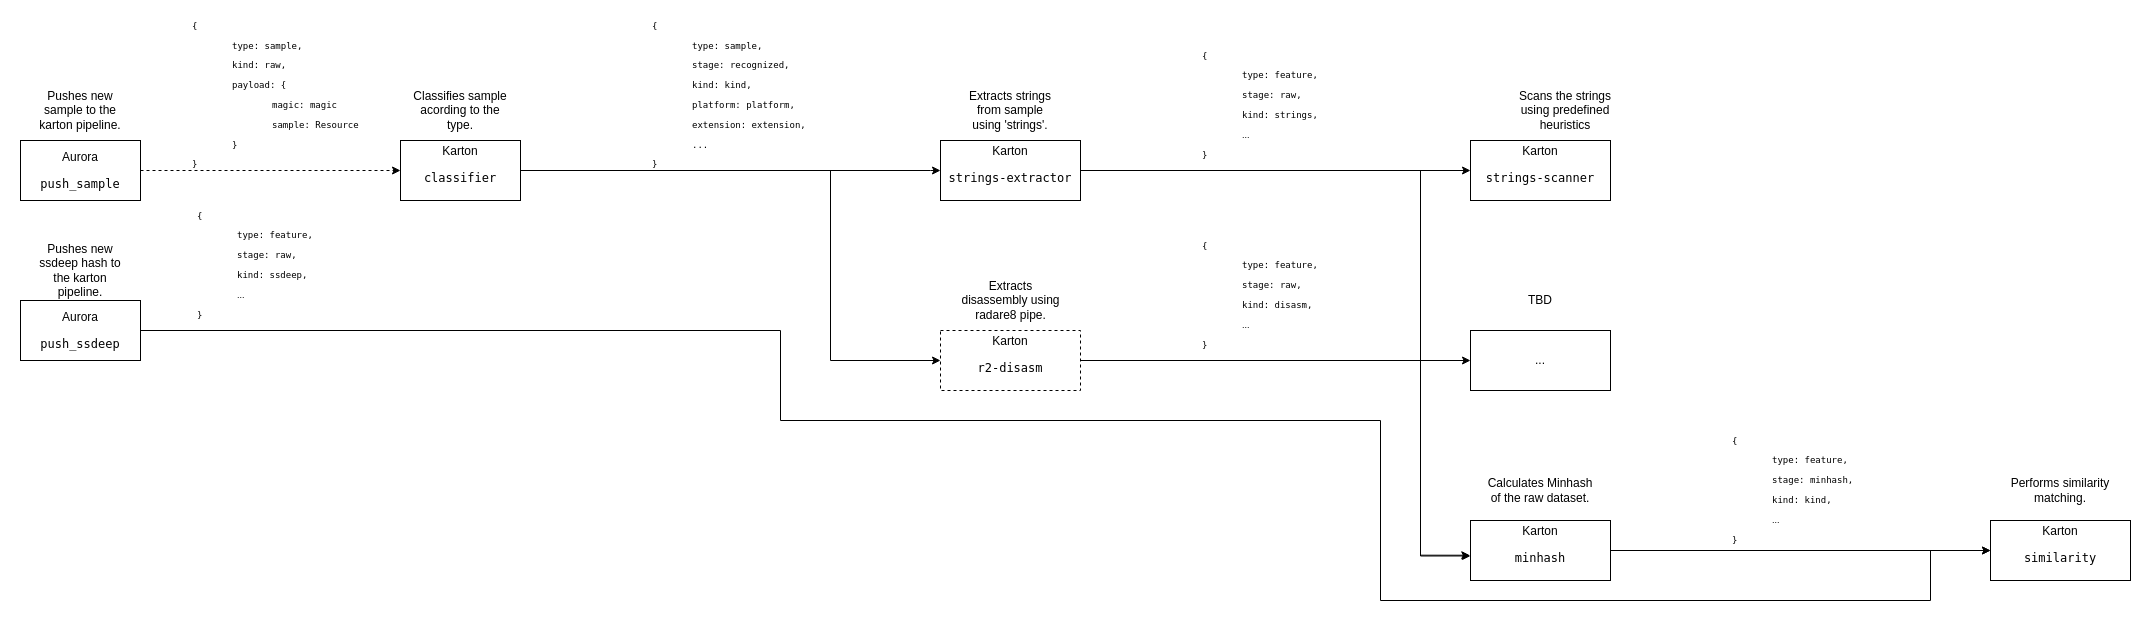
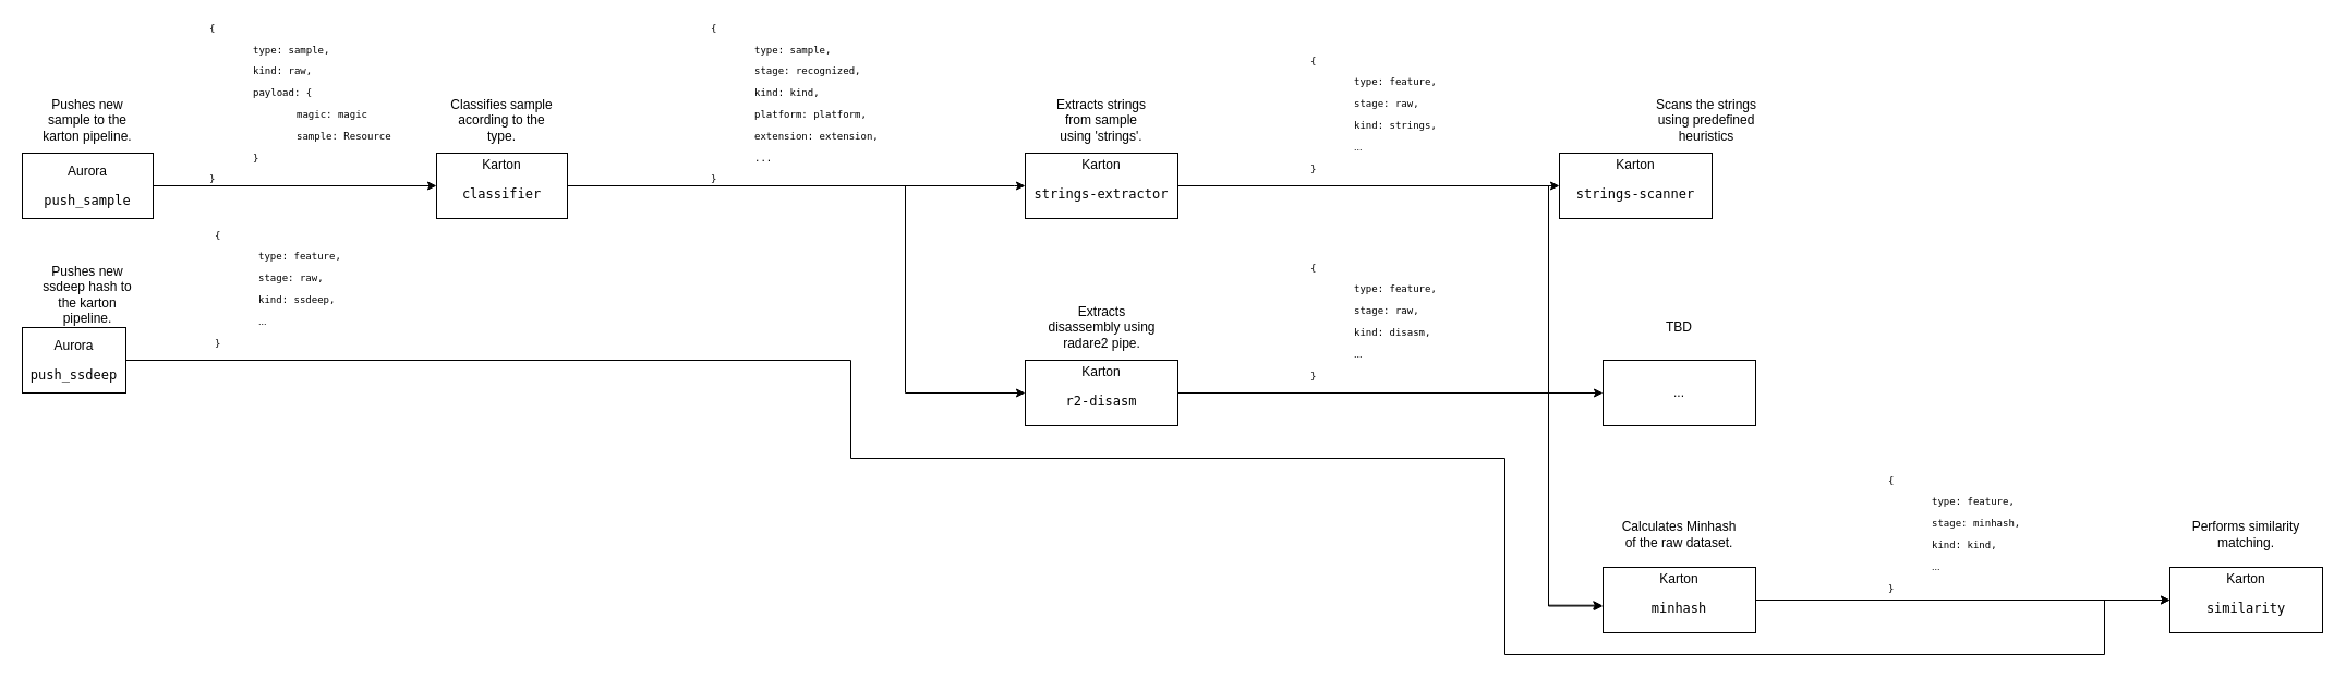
- <mxCell id="2" style="edgeStyle=orthogonalEdgeStyle;rounded=0;orthogonalLoop=1;jettySize=auto;html=1;entryX=0;entryY=0.5;entryDx=0;entryDy=0;dashed=1;" parent="1" source="3" target="7" edge="1"><mxGeometry relative="1" as="geometry" /></mxCell>
+ <mxCell id="2" style="edgeStyle=orthogonalEdgeStyle;rounded=0;orthogonalLoop=1;jettySize=auto;html=1;entryX=0;entryY=0.5;entryDx=0;entryDy=0;" parent="1" source="3" target="7" edge="1"><mxGeometry relative="1" as="geometry" /></mxCell>
- <mxCell id="16" value="Karton&lt;br&gt;&lt;pre&gt;strings-scanner&lt;/pre&gt;" style="rounded=0;whiteSpace=wrap;html=1;" parent="1" vertex="1"><mxGeometry x="1470" y="140" width="140" height="60" as="geometry" /></mxCell>
+ <mxCell id="16" value="Karton&lt;br&gt;&lt;pre&gt;strings-scanner&lt;/pre&gt;" style="rounded=0;whiteSpace=wrap;html=1;" parent="1" vertex="1"><mxGeometry x="1430" y="140" width="140" height="60" as="geometry" /></mxCell>
- <mxCell id="19" value="Extracts disassembly using radare8 pipe." style="text;html=1;strokeColor=none;fillColor=none;align=center;verticalAlign=middle;whiteSpace=wrap;rounded=0;" parent="1" vertex="1"><mxGeometry x="957.5" y="290" width="105" height="20" as="geometry" /></mxCell>
+ <mxCell id="19" value="Extracts disassembly using radare2 pipe." style="text;html=1;strokeColor=none;fillColor=none;align=center;verticalAlign=middle;whiteSpace=wrap;rounded=0;" parent="1" vertex="1"><mxGeometry x="957.5" y="290" width="105" height="20" as="geometry" /></mxCell>
- <mxCell id="32" value="&lt;p&gt;Aurora&lt;/p&gt;&lt;pre&gt;push_ssdeep&lt;/pre&gt;" style="rounded=0;whiteSpace=wrap;html=1;" parent="1" vertex="1"><mxGeometry x="20" y="300" width="120" height="60" as="geometry" /></mxCell>
+ <mxCell id="32" value="&lt;p&gt;Aurora&lt;/p&gt;&lt;pre&gt;push_ssdeep&lt;/pre&gt;" style="rounded=0;whiteSpace=wrap;html=1;" parent="1" vertex="1"><mxGeometry x="20" y="300" width="95" height="60" as="geometry" /></mxCell>
- <mxCell id="14" value="Karton&lt;br&gt;&lt;pre&gt;r2-disasm&lt;/pre&gt;" style="rounded=0;whiteSpace=wrap;html=1;dashed=1;" parent="1" vertex="1"><mxGeometry x="940" y="330" width="140" height="60" as="geometry" /></mxCell>
+ <mxCell id="14" value="Karton&lt;br&gt;&lt;pre&gt;r2-disasm&lt;/pre&gt;" style="rounded=0;whiteSpace=wrap;html=1;" parent="1" vertex="1"><mxGeometry x="940" y="330" width="140" height="60" as="geometry" /></mxCell>
